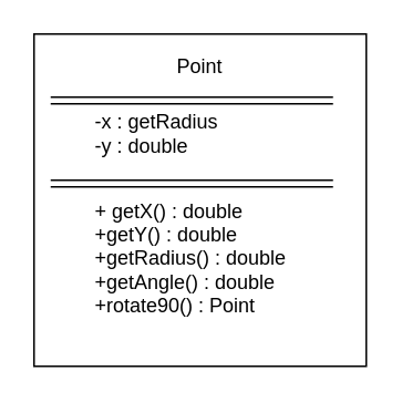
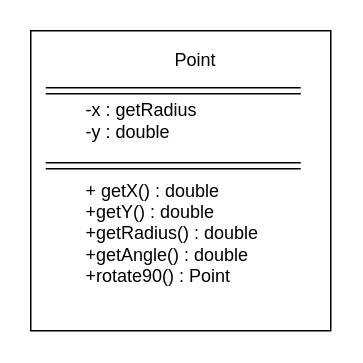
- <mxCell id="3" value="Point" style="text;html=1;strokeColor=none;fillColor=none;align=center;verticalAlign=middle;whiteSpace=wrap;rounded=0;" vertex="1" parent="1"><mxGeometry x="55" y="30" width="130" height="20" as="geometry" /></mxCell>
+ <mxCell id="3" value="Point" style="text;html=1;strokeColor=none;fillColor=none;align=center;verticalAlign=middle;whiteSpace=wrap;rounded=0;" vertex="1" parent="1"><mxGeometry x="65" y="30" width="130" height="20" as="geometry" /></mxCell>
